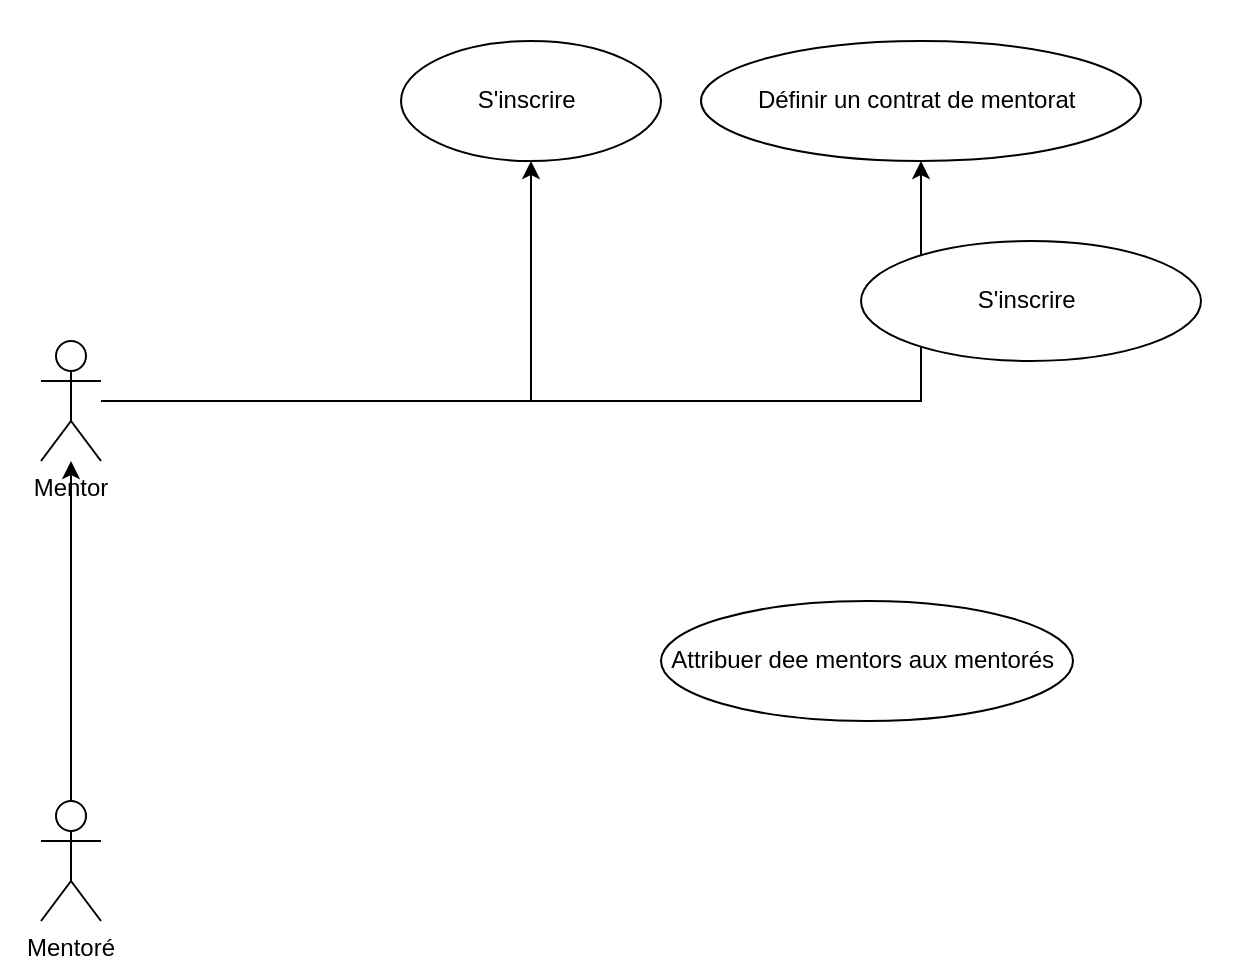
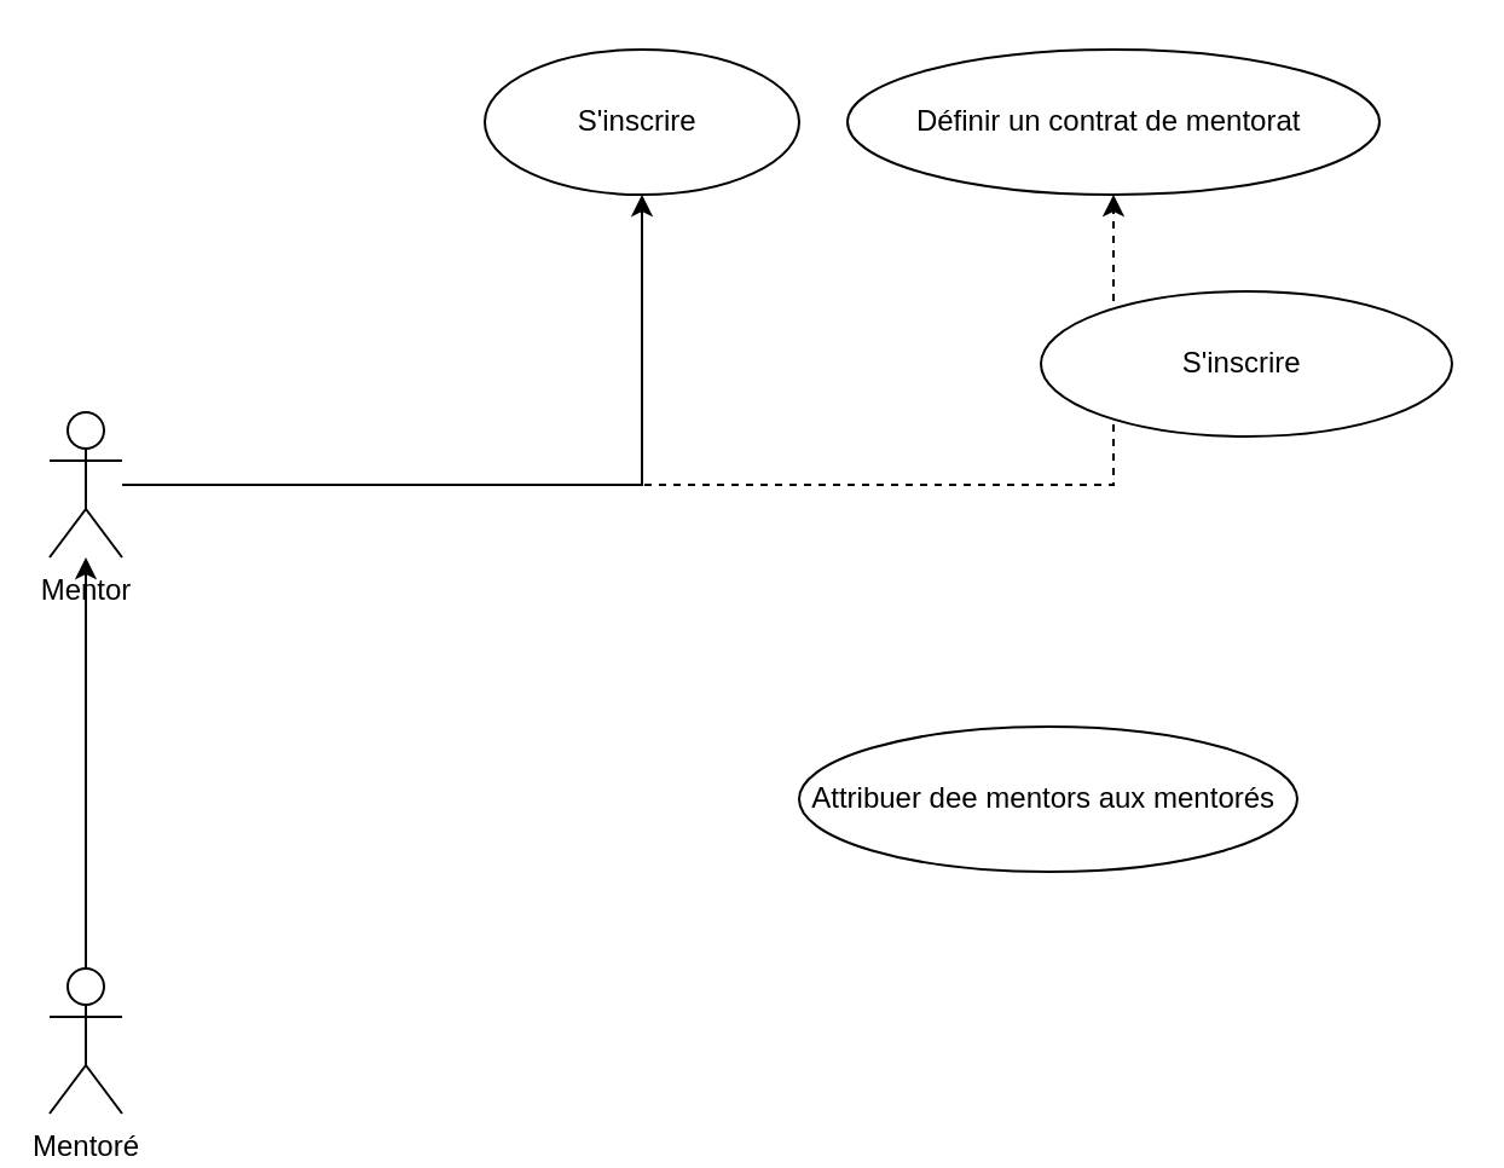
- <mxCell id="3" style="edgeStyle=orthogonalEdgeStyle;rounded=0;orthogonalLoop=1;jettySize=auto;html=1;" parent="1" source="4" target="9" edge="1"><mxGeometry relative="1" as="geometry" /></mxCell>
+ <mxCell id="3" style="edgeStyle=orthogonalEdgeStyle;rounded=0;orthogonalLoop=1;jettySize=auto;html=1;dashed=1;" parent="1" source="4" target="9" edge="1"><mxGeometry relative="1" as="geometry" /></mxCell>
